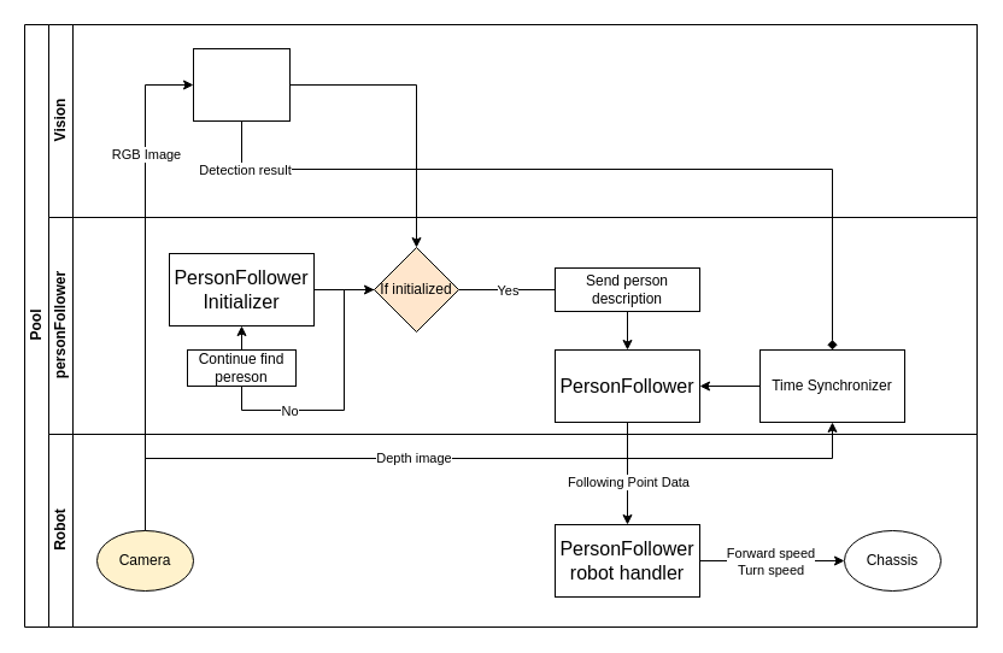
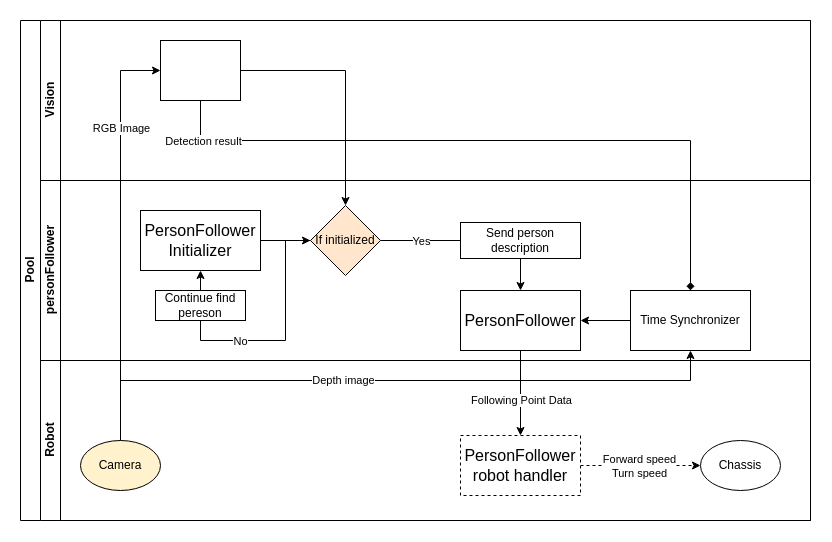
- <mxCell id="35" value="&lt;font style=&quot;font-size: 16px&quot;&gt;PersonFollower robot handler&lt;/font&gt;" style="rounded=0;whiteSpace=wrap;html=1;" parent="30" vertex="1"><mxGeometry x="420" y="75" width="120" height="60" as="geometry" /></mxCell>
+ <mxCell id="35" value="&lt;font style=&quot;font-size: 16px&quot;&gt;PersonFollower robot handler&lt;/font&gt;" style="rounded=0;whiteSpace=wrap;html=1;dashed=1;" parent="30" vertex="1"><mxGeometry x="420" y="75" width="120" height="60" as="geometry" /></mxCell>
- <mxCell id="33" style="edgeStyle=orthogonalEdgeStyle;rounded=0;orthogonalLoop=1;jettySize=auto;html=1;" parent="30" source="35" target="32" edge="1"><mxGeometry relative="1" as="geometry" /></mxCell>
+ <mxCell id="33" style="edgeStyle=orthogonalEdgeStyle;rounded=0;orthogonalLoop=1;jettySize=auto;html=1;dashed=1;" parent="30" source="35" target="32" edge="1"><mxGeometry relative="1" as="geometry" /></mxCell>
